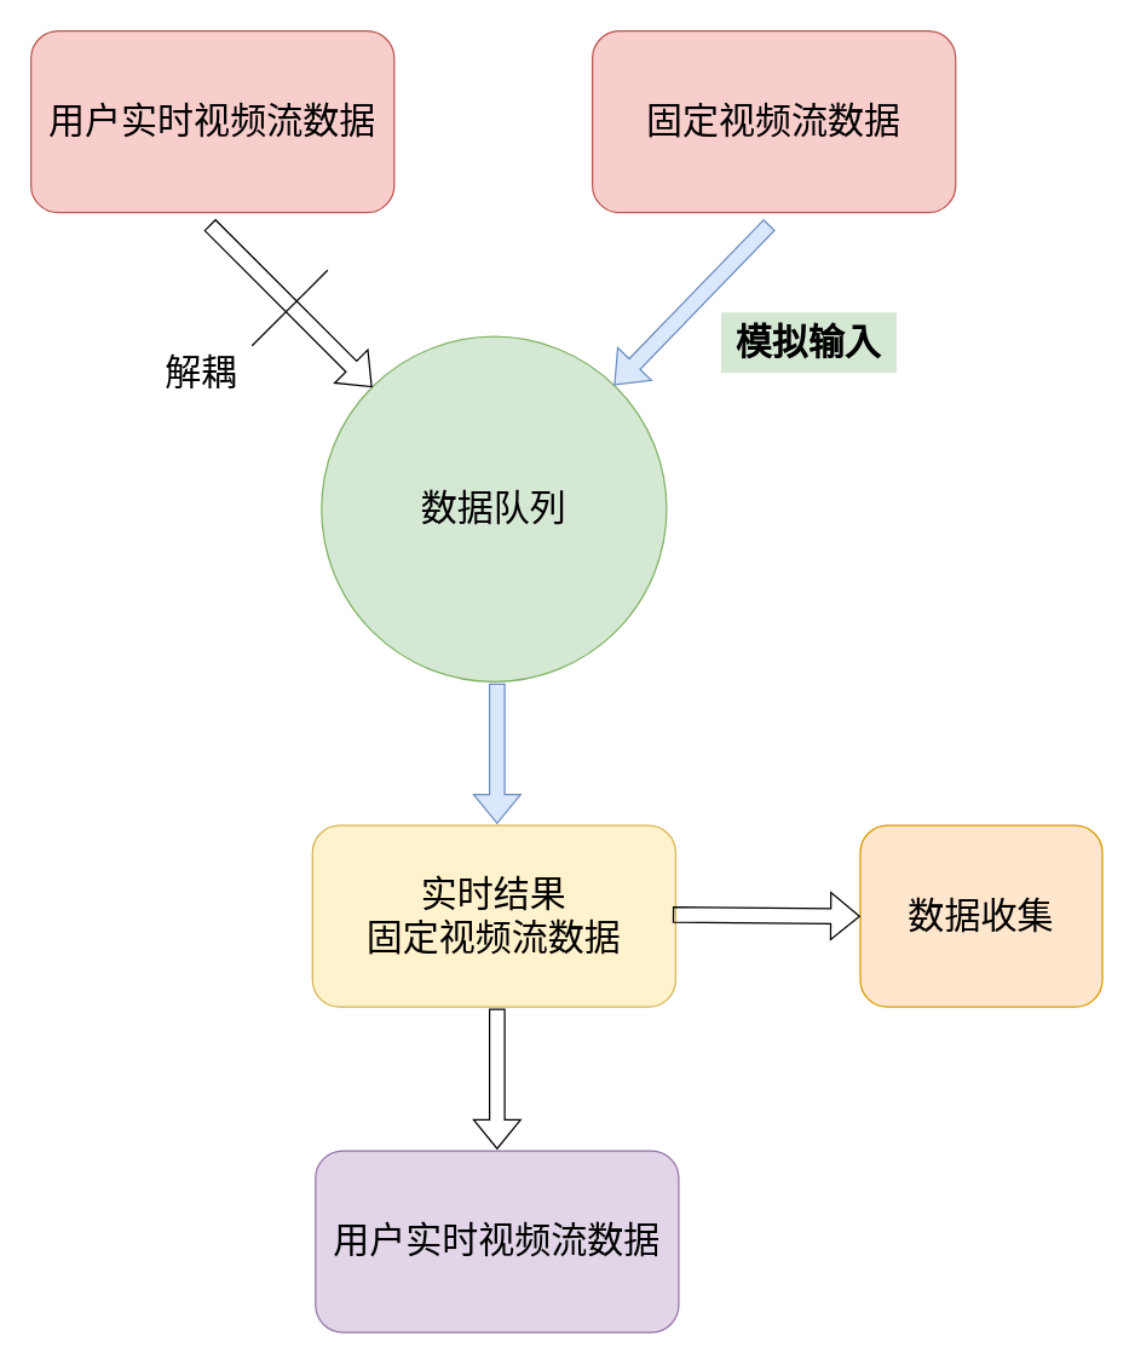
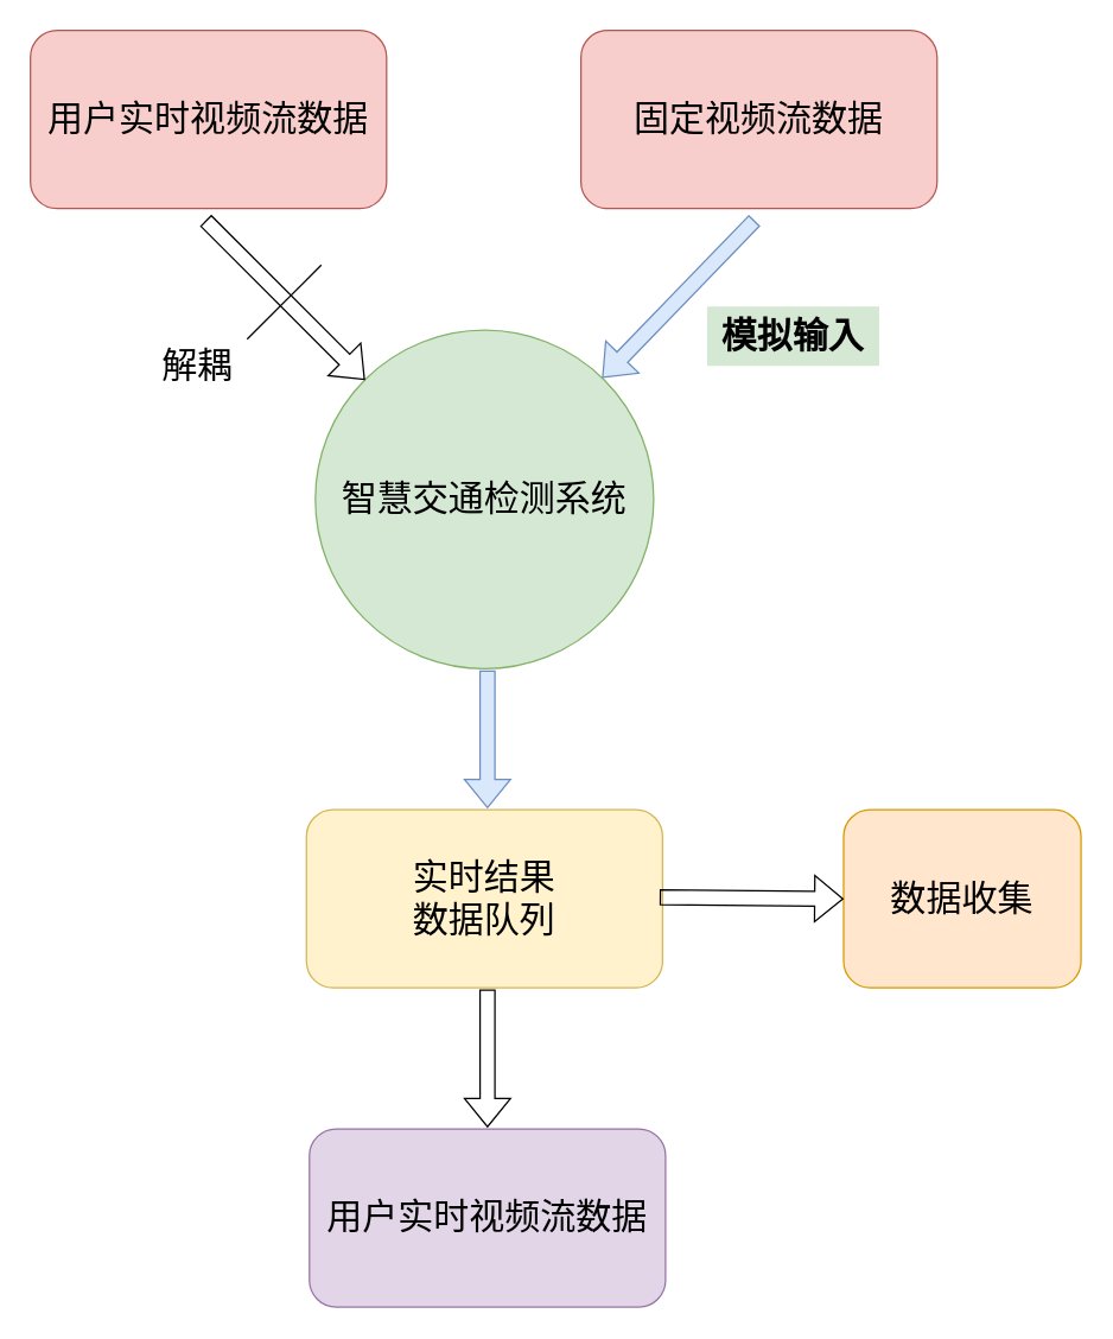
- <mxCell id="2" value="&lt;font style=&quot;font-size: 24px;&quot;&gt;数据队列&lt;/font&gt;" style="ellipse;whiteSpace=wrap;html=1;aspect=fixed;fillColor=#d5e8d4;strokeColor=#82b366;" vertex="1" parent="1"><mxGeometry x="212" y="222" width="228" height="228" as="geometry" /></mxCell>
+ <mxCell id="2" value="&lt;font style=&quot;font-size: 24px;&quot;&gt;智慧交通检测系统&lt;/font&gt;" style="ellipse;whiteSpace=wrap;html=1;aspect=fixed;fillColor=#d5e8d4;strokeColor=#82b366;" vertex="1" parent="1"><mxGeometry x="212" y="222" width="228" height="228" as="geometry" /></mxCell>
- <mxCell id="10" value="实时结果&lt;br&gt;固定视频流数据" style="rounded=1;whiteSpace=wrap;html=1;fontSize=24;fillColor=#fff2cc;strokeColor=#d6b656;" vertex="1" parent="1"><mxGeometry x="206" y="545" width="240" height="120" as="geometry" /></mxCell>
+ <mxCell id="10" value="实时结果&lt;br&gt;数据队列" style="rounded=1;whiteSpace=wrap;html=1;fontSize=24;fillColor=#fff2cc;strokeColor=#d6b656;" vertex="1" parent="1"><mxGeometry x="206" y="545" width="240" height="120" as="geometry" /></mxCell>
